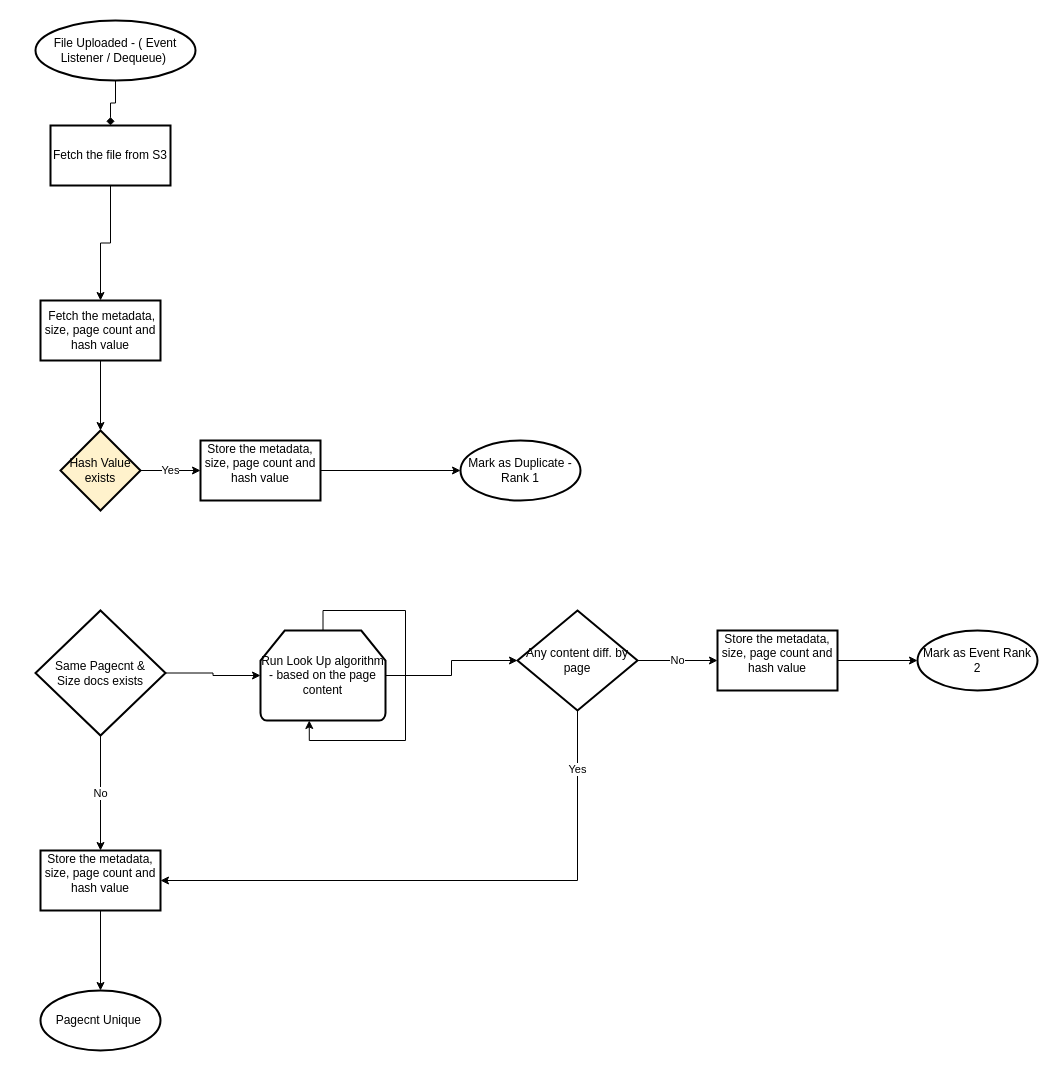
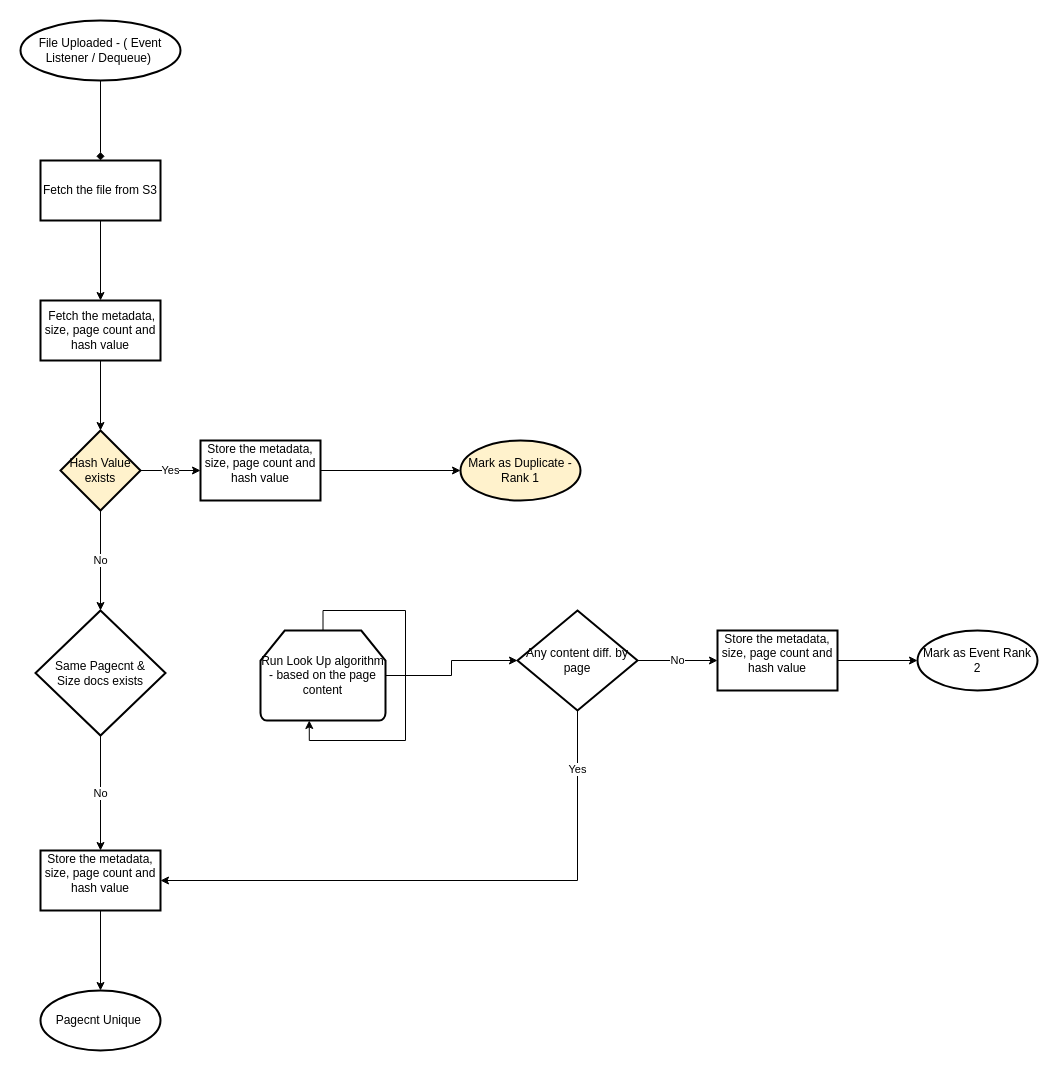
- <mxCell id="3" value="File Uploaded - ( Event Listener / Dequeue)&amp;nbsp;" style="strokeWidth=2;html=1;shape=mxgraph.flowchart.start_1;whiteSpace=wrap;" vertex="1" parent="1"><mxGeometry x="35" y="20" width="160" height="60" as="geometry" /></mxCell>
+ <mxCell id="3" value="File Uploaded - ( Event Listener / Dequeue)&amp;nbsp;" style="strokeWidth=2;html=1;shape=mxgraph.flowchart.start_1;whiteSpace=wrap;" vertex="1" parent="1"><mxGeometry x="20" y="20" width="160" height="60" as="geometry" /></mxCell>
- <mxCell id="5" value="Fetch the file from S3" style="whiteSpace=wrap;html=1;strokeWidth=2;" vertex="1" parent="1"><mxGeometry x="50" y="125" width="120" height="60" as="geometry" /></mxCell>
+ <mxCell id="5" value="Fetch the file from S3" style="whiteSpace=wrap;html=1;strokeWidth=2;" vertex="1" parent="1"><mxGeometry x="40" y="160" width="120" height="60" as="geometry" /></mxCell>
- <mxCell id="13" value="Mark as Duplicate - Rank 1" style="ellipse;whiteSpace=wrap;html=1;strokeWidth=2;" vertex="1" parent="1"><mxGeometry x="460" y="440" width="120" height="60" as="geometry" /></mxCell>
+ <mxCell id="13" value="Mark as Duplicate - Rank 1" style="ellipse;whiteSpace=wrap;html=1;strokeWidth=2;fillColor=#fff2cc;" vertex="1" parent="1"><mxGeometry x="460" y="440" width="120" height="60" as="geometry" /></mxCell>
+ <mxCell id="9" value="No" style="edgeStyle=orthogonalEdgeStyle;rounded=0;orthogonalLoop=1;jettySize=auto;html=1;" edge="1" parent="1" source="10" target="16"><mxGeometry relative="1" as="geometry" /></mxCell>
- <mxCell id="15" value="" style="edgeStyle=orthogonalEdgeStyle;rounded=0;orthogonalLoop=1;jettySize=auto;html=1;entryX=0;entryY=0.5;entryDx=0;entryDy=0;entryPerimeter=0;" edge="1" parent="1" source="16" target="28"><mxGeometry relative="1" as="geometry"><mxPoint x="250" y="660" as="targetPoint" /></mxGeometry></mxCell>
